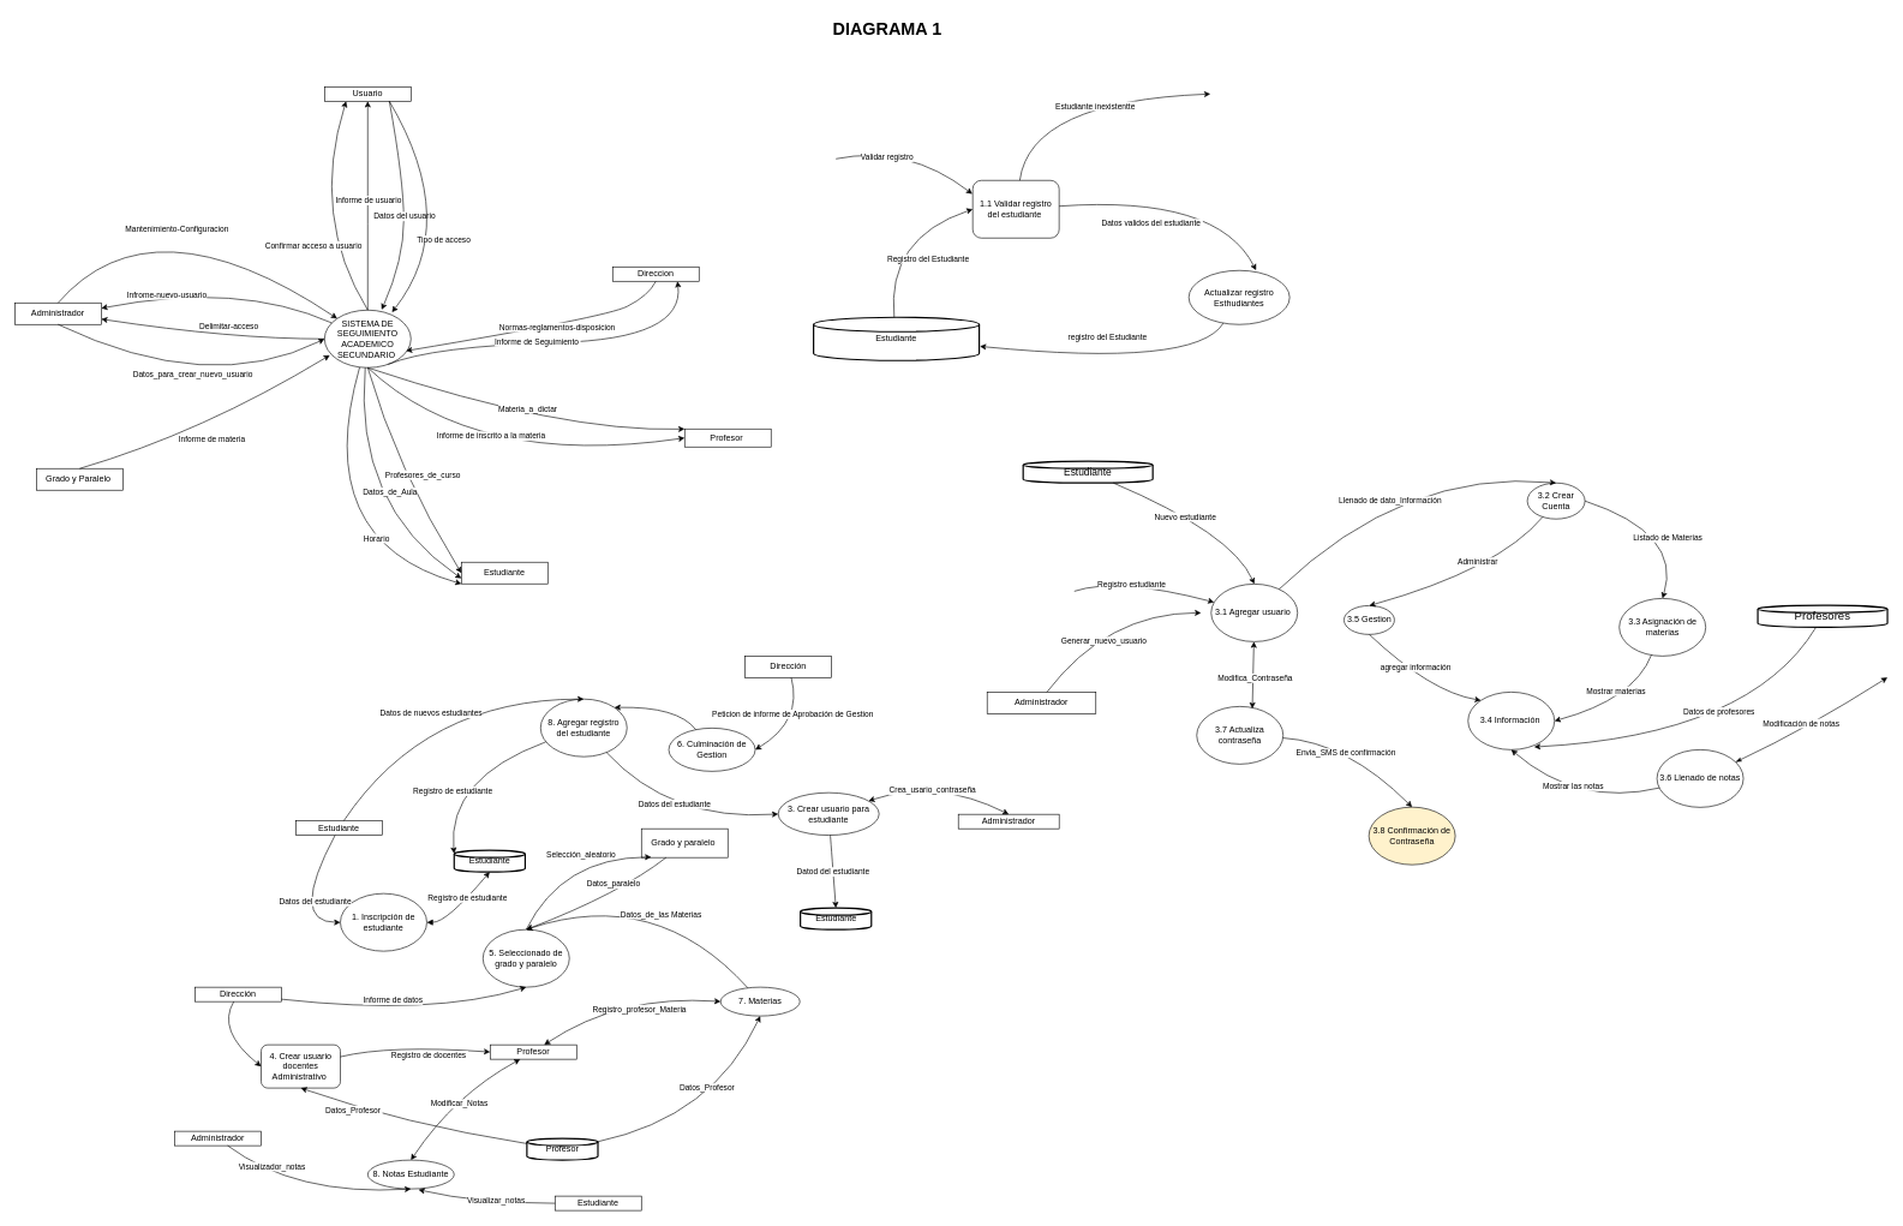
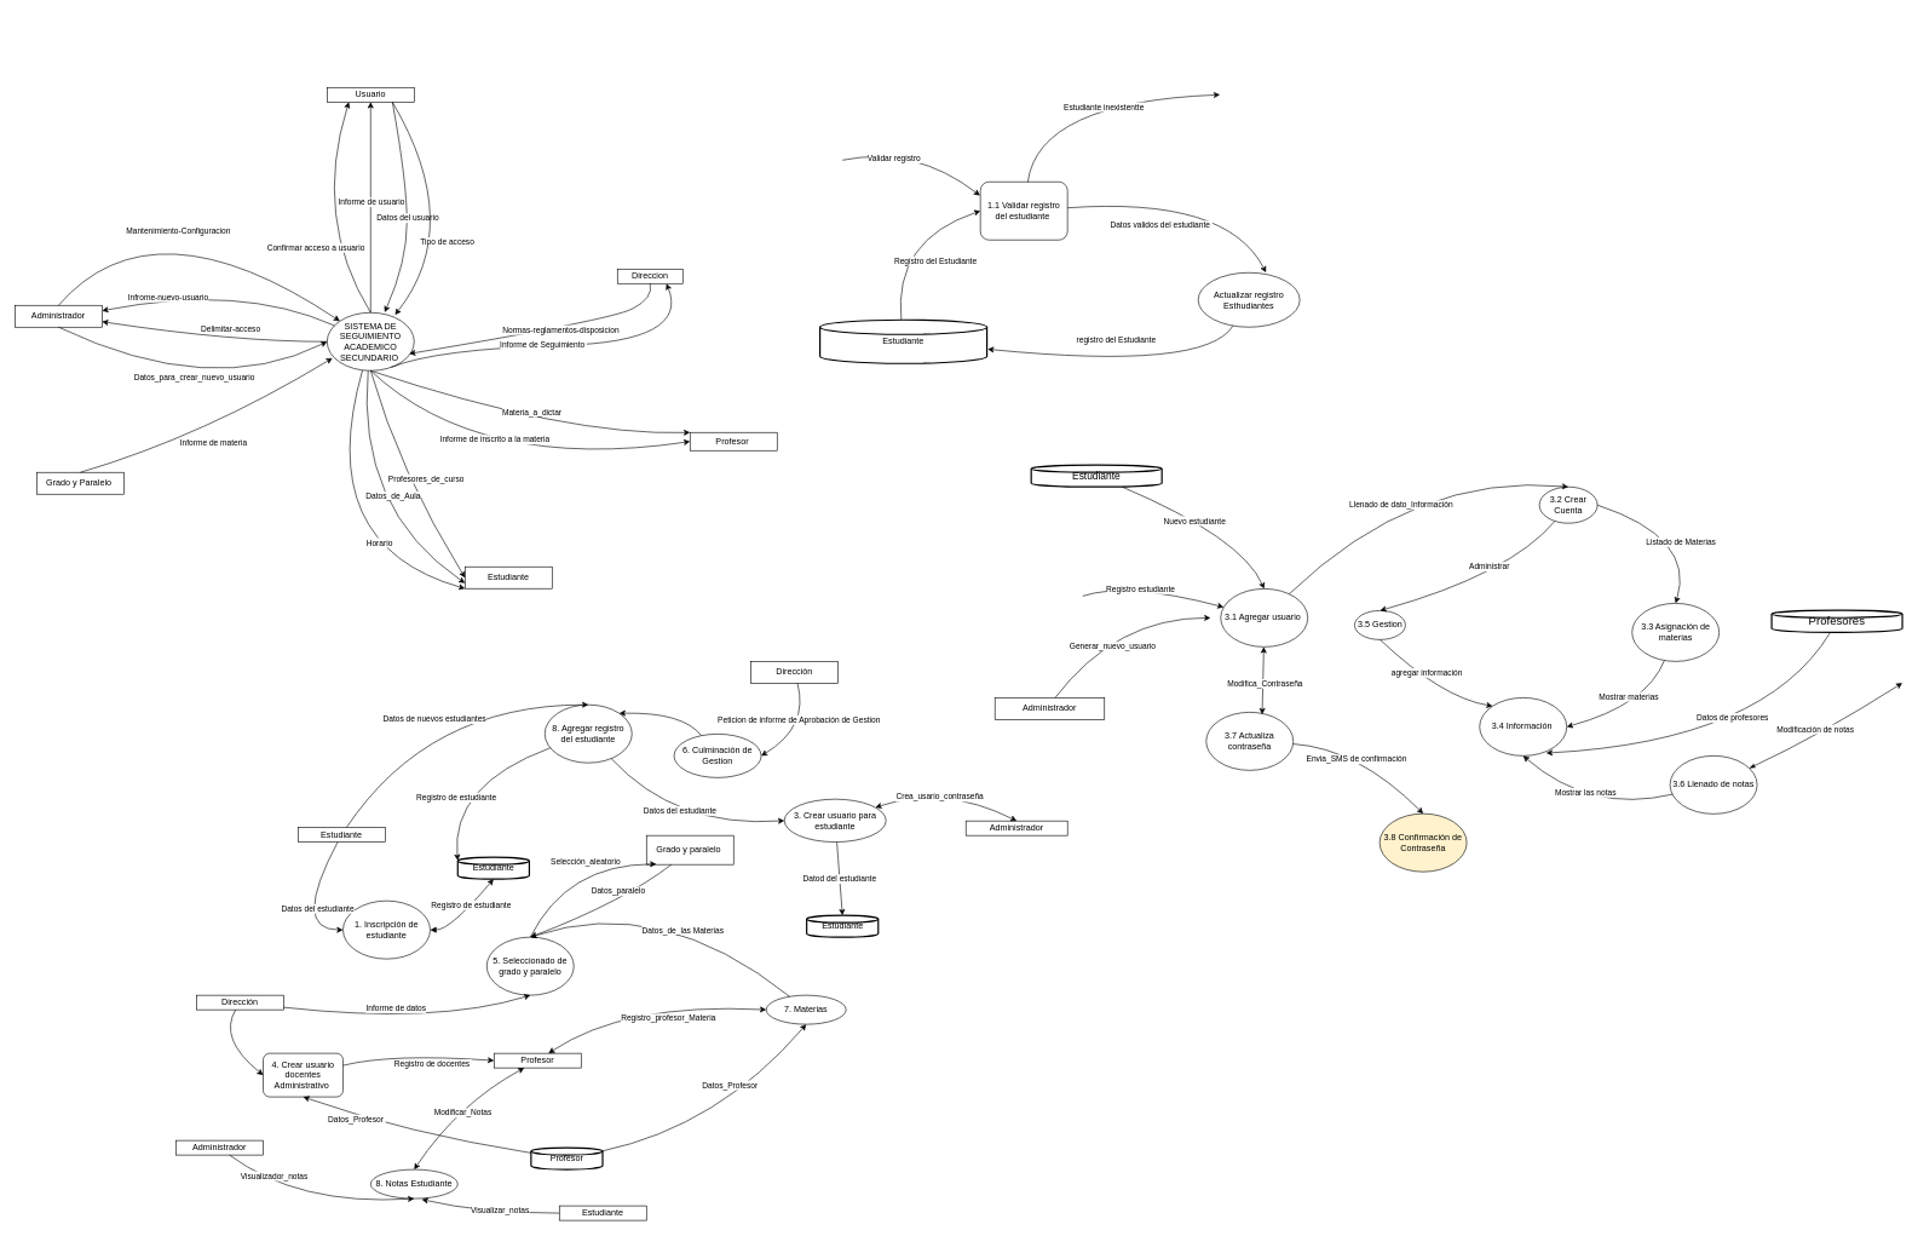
- <mxCell id="41" value="&lt;h1 style=&quot;margin-top: 0px;&quot;&gt;DIAGRAMA 1&amp;nbsp;&lt;/h1&gt;&lt;div&gt;&lt;br&gt;&lt;/div&gt;" style="text;html=1;whiteSpace=wrap;overflow=hidden;rounded=0;" parent="1" vertex="1"><mxGeometry x="1154" y="20" width="180" height="120" as="geometry" /></mxCell>
- <mxCell id="4" value="Direccion" style="rounded=0;whiteSpace=wrap;html=1;" parent="1" vertex="1"><mxGeometry x="850" y="370" width="120" height="20" as="geometry" /></mxCell>
+ <mxCell id="4" value="Direccion" style="rounded=0;whiteSpace=wrap;html=1;" parent="1" vertex="1"><mxGeometry x="850" y="370" width="90" height="20" as="geometry" /></mxCell>
- <mxCell id="125" value="7. Materias" style="ellipse;whiteSpace=wrap;html=1;" vertex="1" parent="1"><mxGeometry x="1000" y="1370" width="110" height="40" as="geometry" /></mxCell>
+ <mxCell id="125" value="7. Materias" style="ellipse;whiteSpace=wrap;html=1;" vertex="1" parent="1"><mxGeometry x="1055" y="1370" width="110" height="40" as="geometry" /></mxCell>
